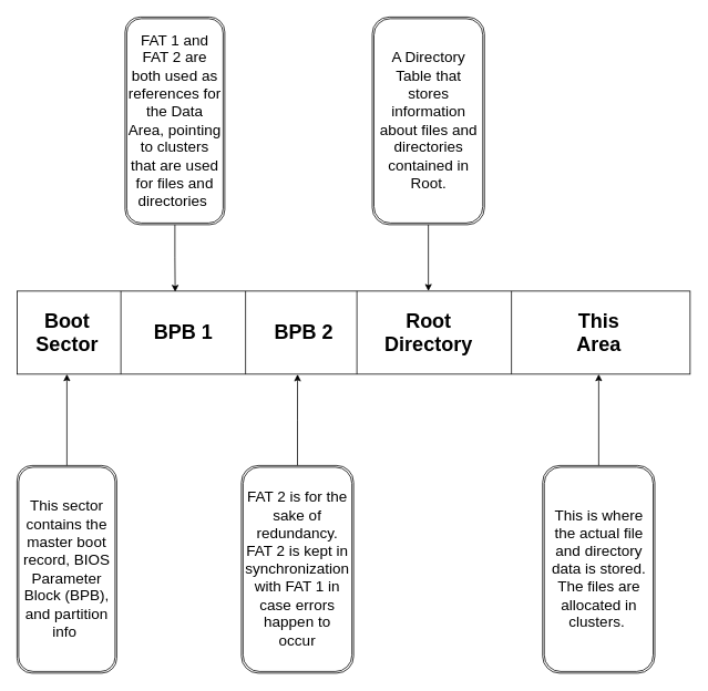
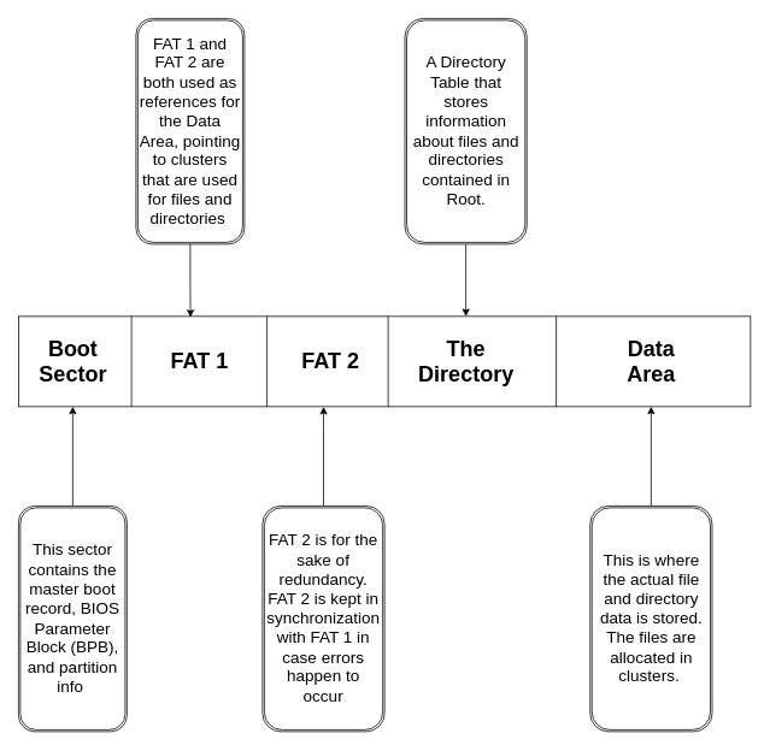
- <mxCell id="7" value="BPB 1" style="text;strokeColor=none;fillColor=none;html=1;fontSize=24;fontStyle=1;verticalAlign=middle;align=center;" vertex="1" parent="1"><mxGeometry x="150" y="350" width="140" height="100" as="geometry" /></mxCell>
+ <mxCell id="7" value="FAT 1" style="text;strokeColor=none;fillColor=none;html=1;fontSize=24;fontStyle=1;verticalAlign=middle;align=center;" vertex="1" parent="1"><mxGeometry x="150" y="350" width="140" height="100" as="geometry" /></mxCell>
- <mxCell id="8" value="BPB 2" style="text;strokeColor=none;fillColor=none;html=1;fontSize=24;fontStyle=1;verticalAlign=middle;align=center;" vertex="1" parent="1"><mxGeometry x="300" y="350" width="130" height="100" as="geometry" /></mxCell>
+ <mxCell id="8" value="FAT 2" style="text;strokeColor=none;fillColor=none;html=1;fontSize=24;fontStyle=1;verticalAlign=middle;align=center;" vertex="1" parent="1"><mxGeometry x="300" y="350" width="130" height="100" as="geometry" /></mxCell>
- <mxCell id="10" value="Root&lt;br&gt;Directory" style="text;strokeColor=none;fillColor=none;html=1;fontSize=24;fontStyle=1;verticalAlign=middle;align=center;" vertex="1" parent="1"><mxGeometry x="430" y="350" width="170" height="100" as="geometry" /></mxCell>
+ <mxCell id="10" value="The&lt;br&gt;Directory" style="text;strokeColor=none;fillColor=none;html=1;fontSize=24;fontStyle=1;verticalAlign=middle;align=center;" vertex="1" parent="1"><mxGeometry x="430" y="350" width="170" height="100" as="geometry" /></mxCell>
- <mxCell id="11" value="This&lt;br&gt;Area" style="text;strokeColor=none;fillColor=none;html=1;fontSize=24;fontStyle=1;verticalAlign=middle;align=center;" vertex="1" parent="1"><mxGeometry x="610" y="350" width="220" height="100" as="geometry" /></mxCell>
+ <mxCell id="11" value="Data&lt;br&gt;Area" style="text;strokeColor=none;fillColor=none;html=1;fontSize=24;fontStyle=1;verticalAlign=middle;align=center;" vertex="1" parent="1"><mxGeometry x="610" y="350" width="220" height="100" as="geometry" /></mxCell>
